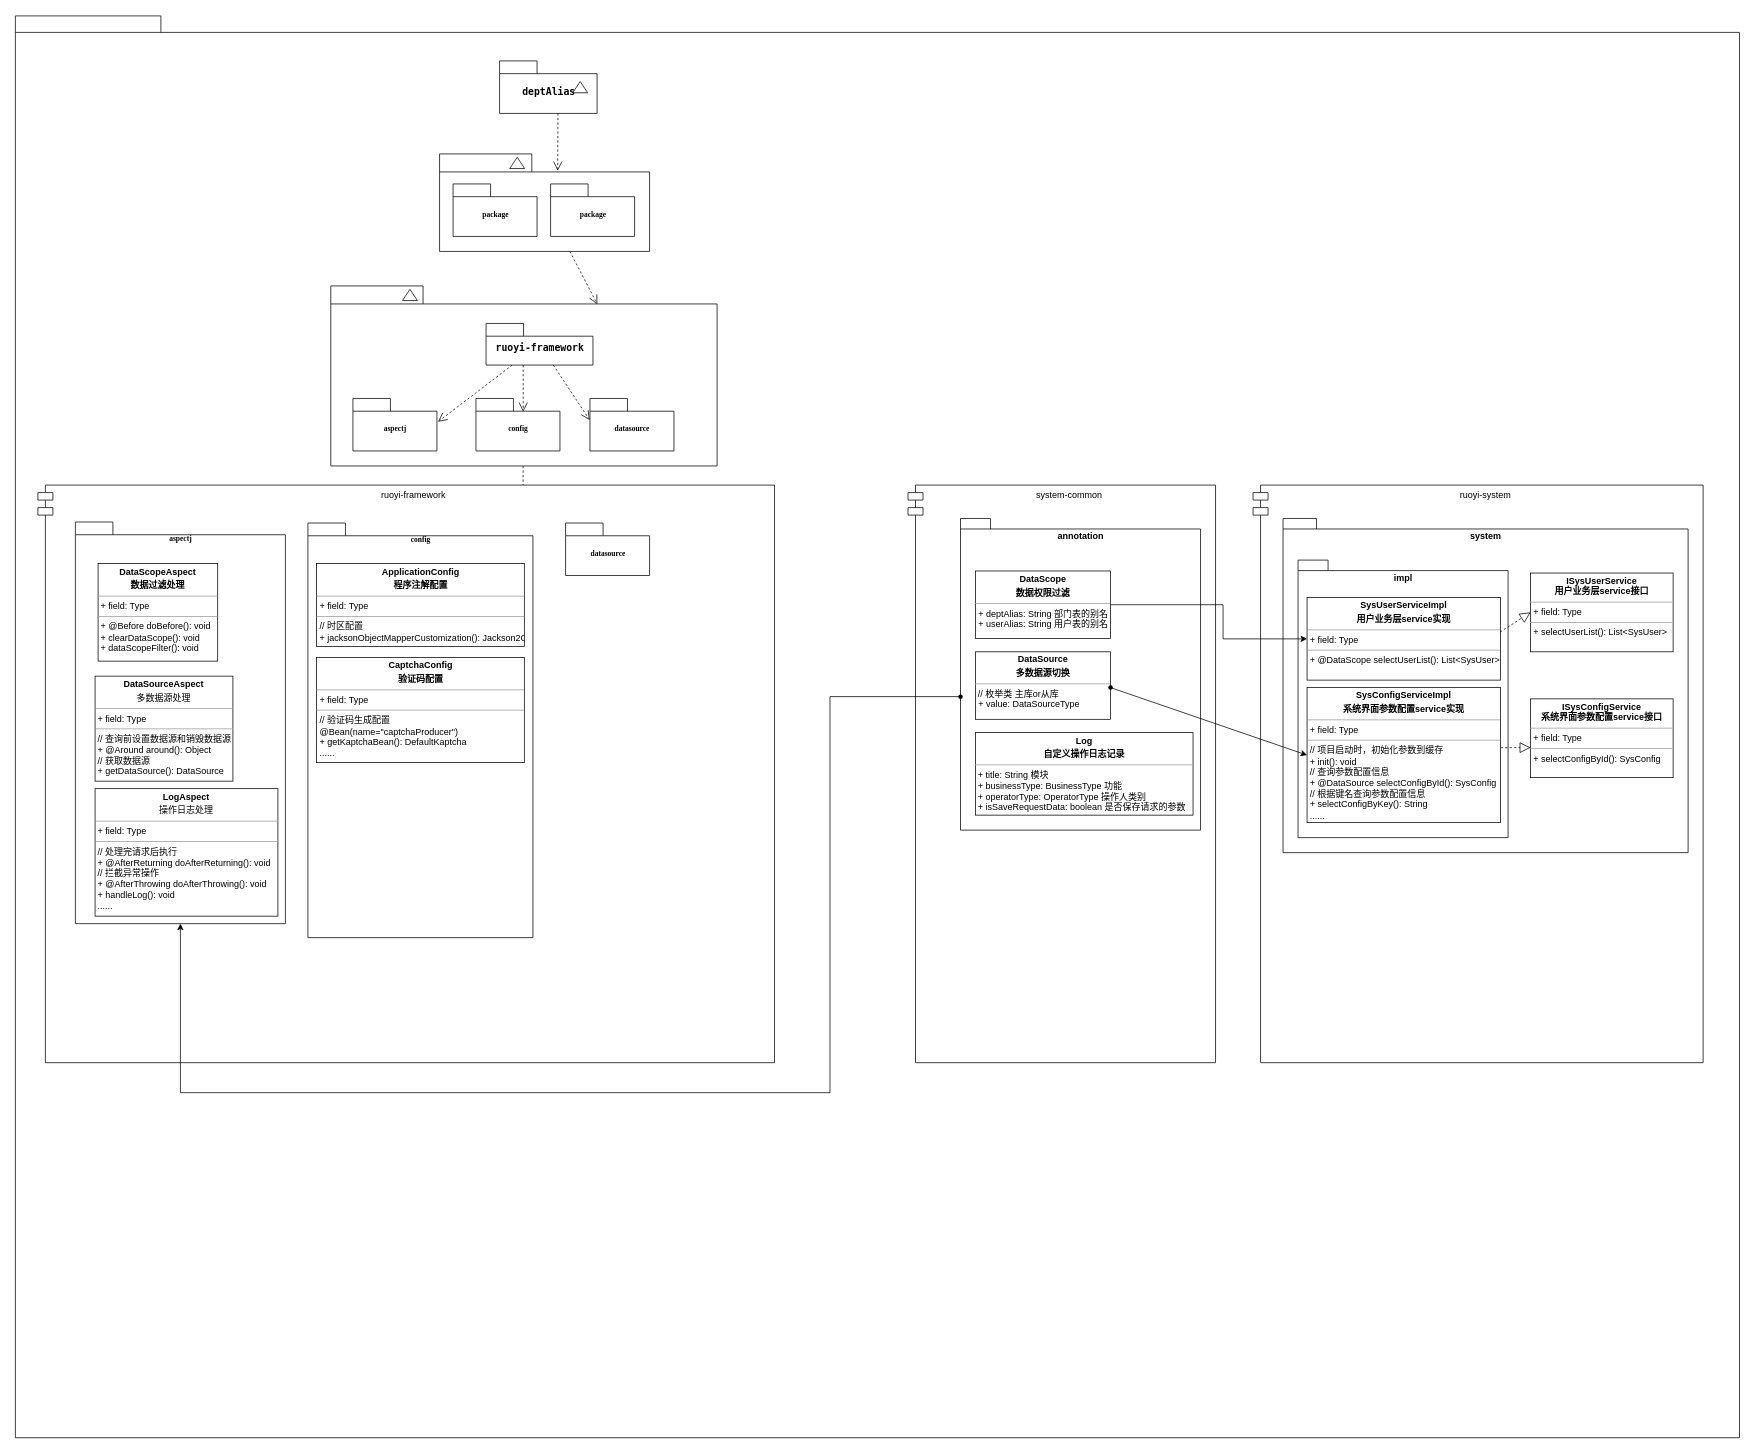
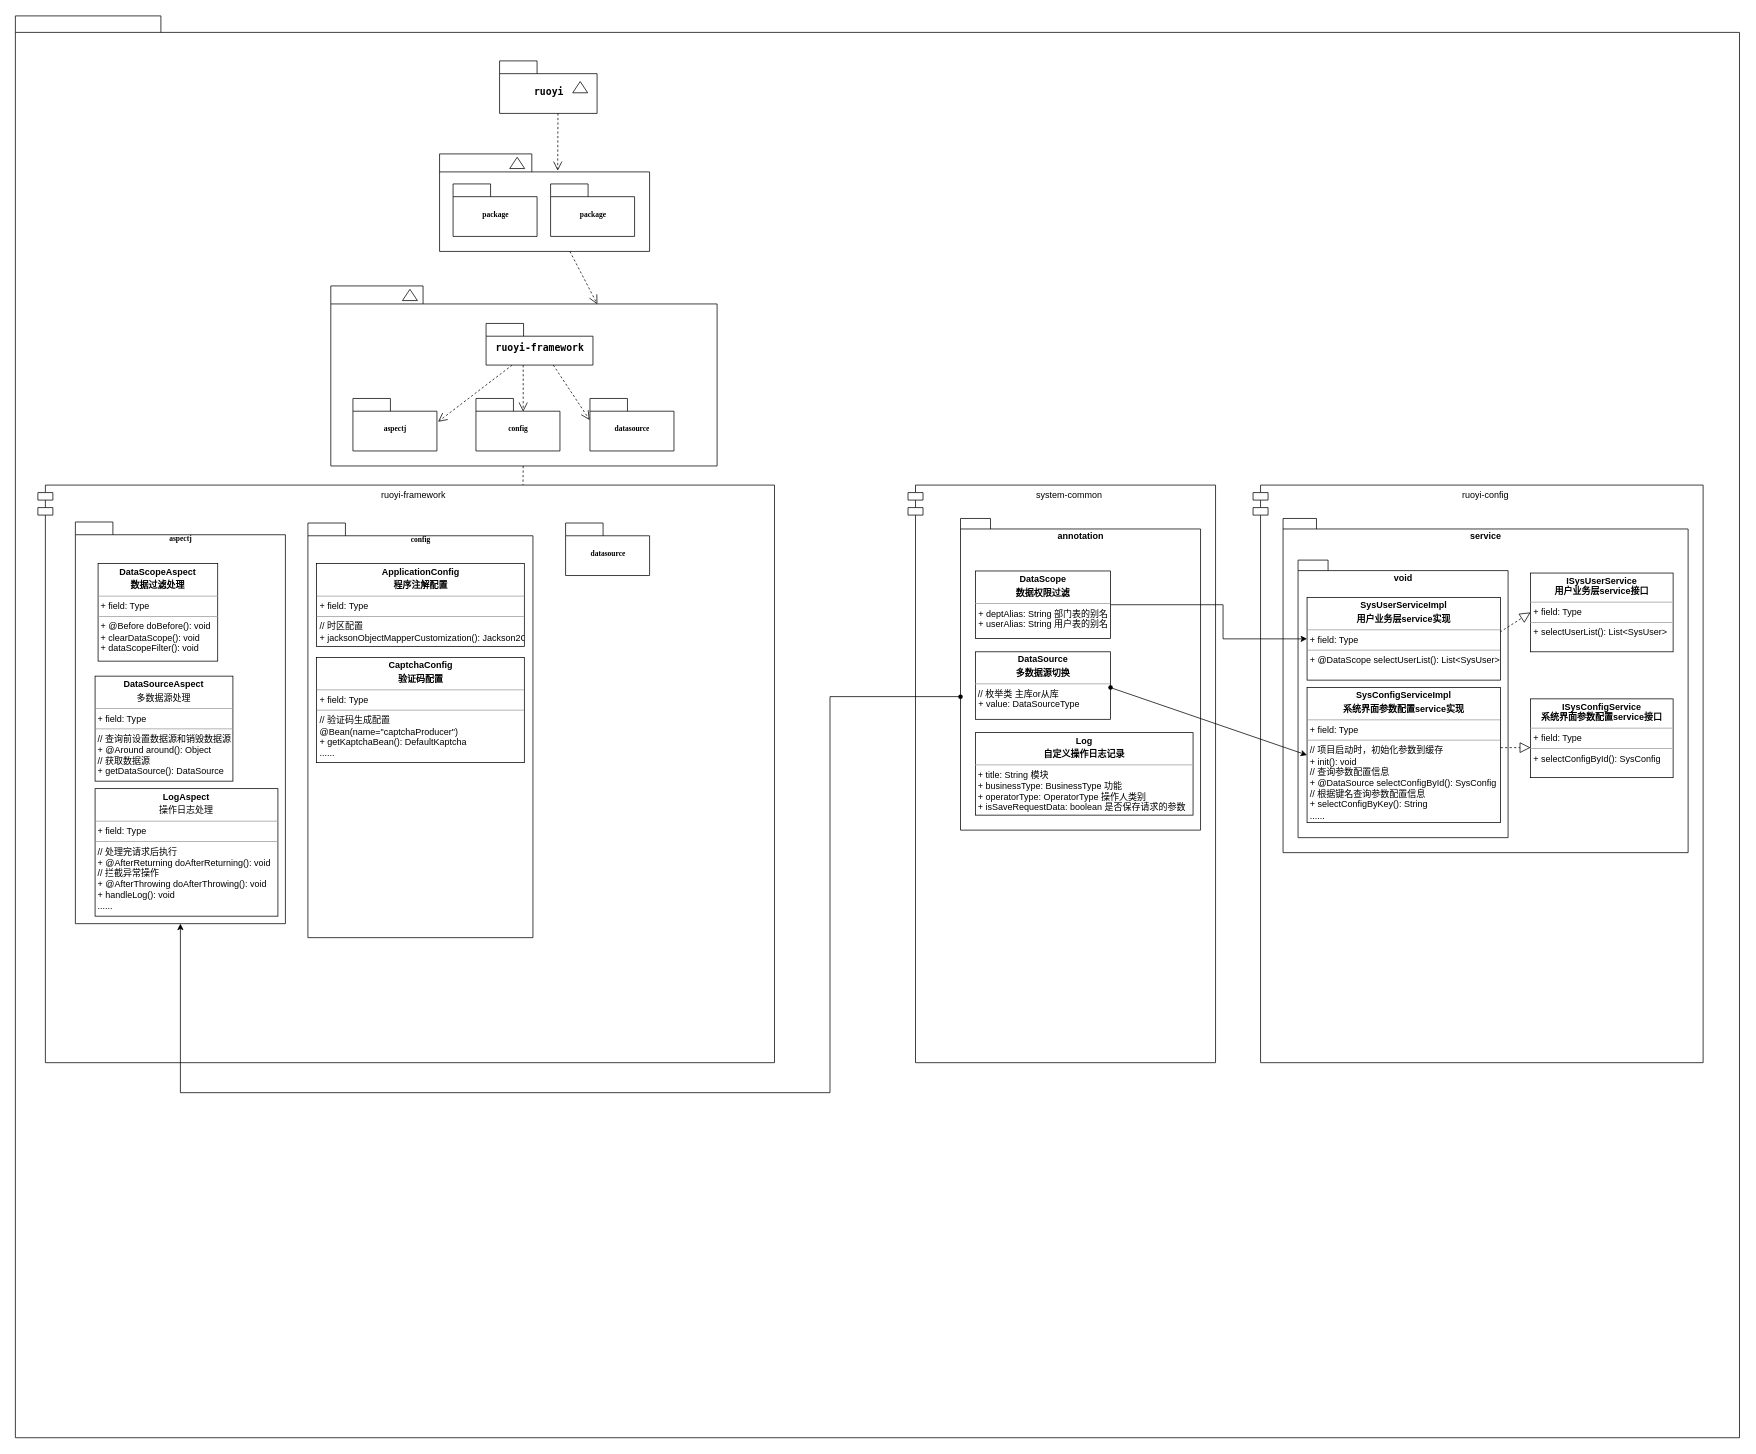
- <mxCell id="4" value="&lt;pre style=&quot;font-family: &amp;#34;jetbrains mono&amp;#34; , monospace ; font-size: 9.8pt&quot;&gt;&lt;span style=&quot;background-color: rgb(255 , 255 , 255)&quot;&gt;deptAlias&lt;/span&gt;&lt;/pre&gt;" style="shape=folder;fontStyle=1;spacingTop=10;tabWidth=50;tabHeight=17;tabPosition=left;html=1;rounded=0;shadow=0;comic=0;labelBackgroundColor=none;strokeWidth=1;fontFamily=Verdana;fontSize=10;align=center;" parent="3" vertex="1"><mxGeometry width="130" height="70" as="geometry" /></mxCell>
+ <mxCell id="4" value="&lt;pre style=&quot;font-family: &amp;#34;jetbrains mono&amp;#34; , monospace ; font-size: 9.8pt&quot;&gt;&lt;span style=&quot;background-color: rgb(255 , 255 , 255)&quot;&gt;ruoyi&lt;/span&gt;&lt;/pre&gt;" style="shape=folder;fontStyle=1;spacingTop=10;tabWidth=50;tabHeight=17;tabPosition=left;html=1;rounded=0;shadow=0;comic=0;labelBackgroundColor=none;strokeWidth=1;fontFamily=Verdana;fontSize=10;align=center;" parent="3" vertex="1"><mxGeometry width="130" height="70" as="geometry" /></mxCell>
- <mxCell id="34" value="ruoyi-system" style="shape=module;align=left;spacingLeft=20;align=center;verticalAlign=top;" parent="1" vertex="1"><mxGeometry x="1670" y="646" width="600" height="770" as="geometry" /></mxCell>
+ <mxCell id="34" value="ruoyi-config" style="shape=module;align=left;spacingLeft=20;align=center;verticalAlign=top;" parent="1" vertex="1"><mxGeometry x="1670" y="646" width="600" height="770" as="geometry" /></mxCell>
- <mxCell id="35" value="system" style="shape=folder;fontStyle=1;spacingTop=10;tabWidth=40;tabHeight=14;tabPosition=left;html=1;verticalAlign=top;" parent="1" vertex="1"><mxGeometry x="1710" y="690.5" width="540" height="445.5" as="geometry" /></mxCell>
+ <mxCell id="35" value="service" style="shape=folder;fontStyle=1;spacingTop=10;tabWidth=40;tabHeight=14;tabPosition=left;html=1;verticalAlign=top;" parent="1" vertex="1"><mxGeometry x="1710" y="690.5" width="540" height="445.5" as="geometry" /></mxCell>
- <mxCell id="36" value="impl" style="shape=folder;fontStyle=1;spacingTop=10;tabWidth=40;tabHeight=14;tabPosition=left;html=1;verticalAlign=top;" parent="1" vertex="1"><mxGeometry x="1730" y="746" width="280" height="370" as="geometry" /></mxCell>
+ <mxCell id="36" value="void" style="shape=folder;fontStyle=1;spacingTop=10;tabWidth=40;tabHeight=14;tabPosition=left;html=1;verticalAlign=top;" parent="1" vertex="1"><mxGeometry x="1730" y="746" width="280" height="370" as="geometry" /></mxCell>
